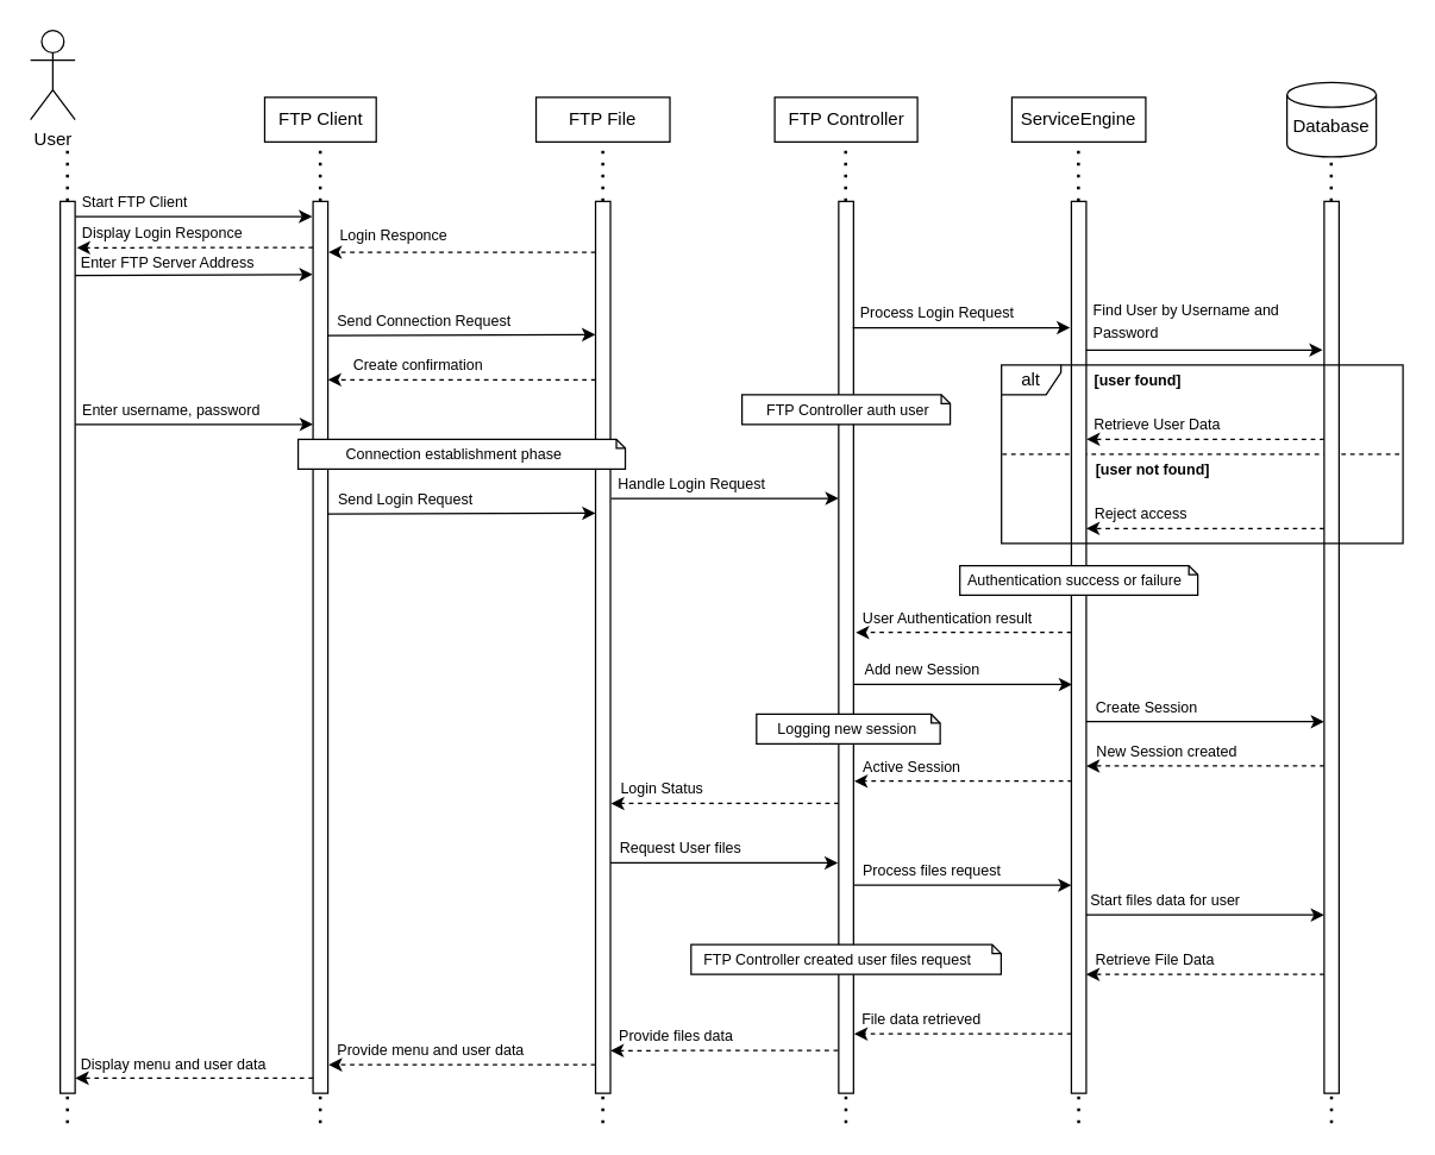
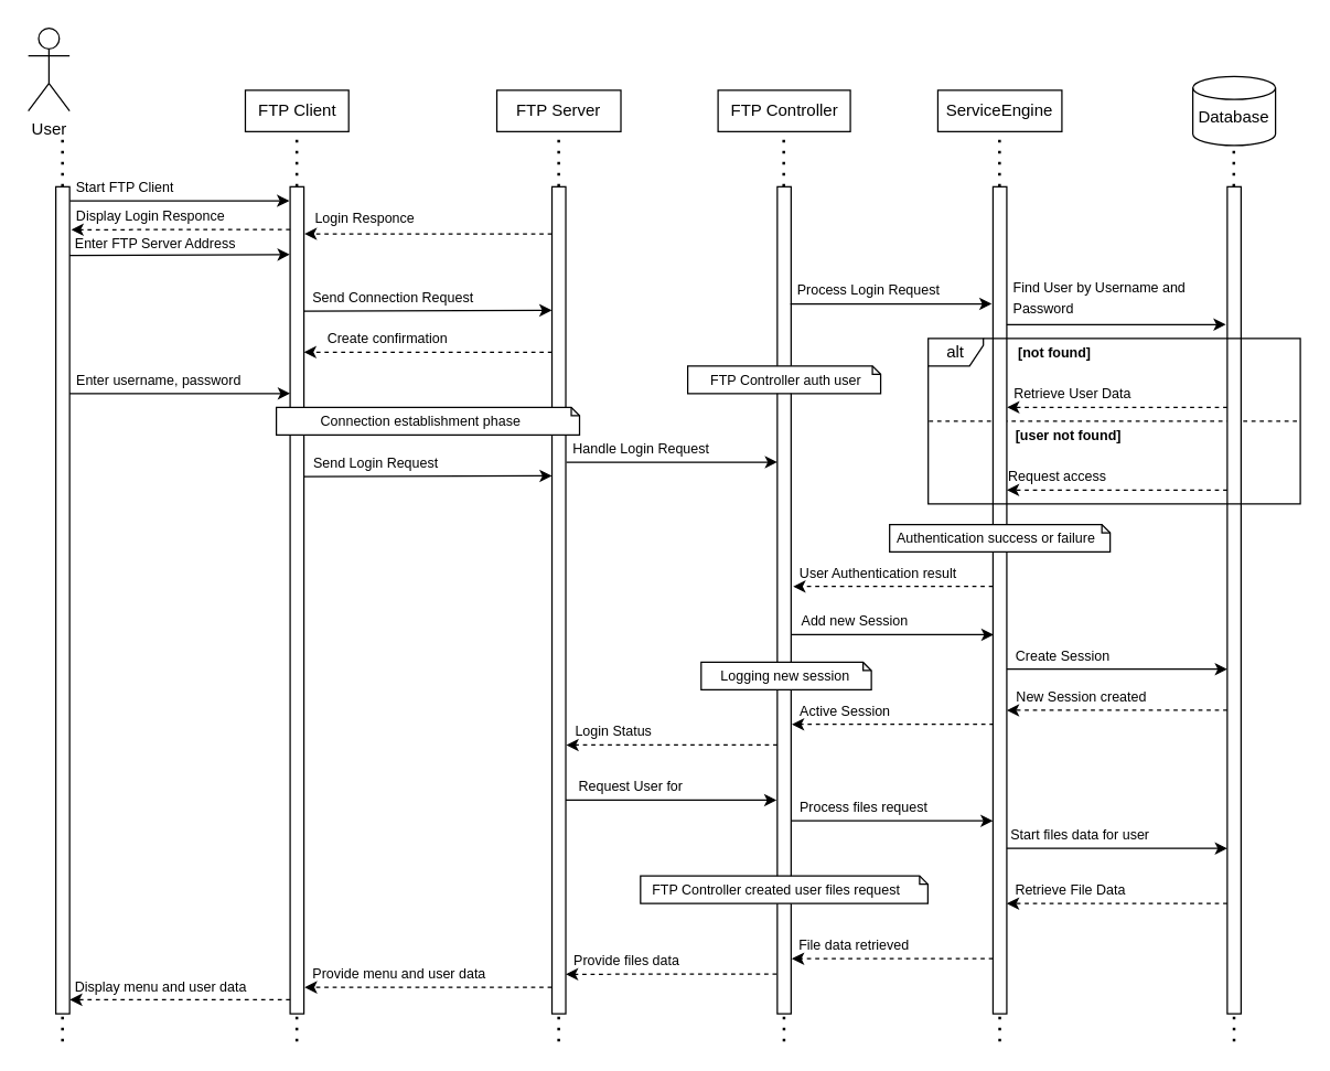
- <mxCell id="18" value="FTP File" style="text;html=1;align=center;verticalAlign=middle;whiteSpace=wrap;rounded=0;strokeColor=default;" parent="1" vertex="1"><mxGeometry x="360" y="65" width="90" height="30" as="geometry" /></mxCell>
+ <mxCell id="18" value="FTP Server" style="text;html=1;align=center;verticalAlign=middle;whiteSpace=wrap;rounded=0;strokeColor=default;" parent="1" vertex="1"><mxGeometry x="360" y="65" width="90" height="30" as="geometry" /></mxCell>
- <mxCell id="43" value="&lt;font style=&quot;font-size: 10px;&quot;&gt;&lt;b&gt;[user found]&lt;/b&gt;&lt;/font&gt;" style="text;html=1;align=center;verticalAlign=middle;whiteSpace=wrap;rounded=0;" parent="1" vertex="1"><mxGeometry x="730" y="240" width="70" height="30" as="geometry" /></mxCell>
+ <mxCell id="43" value="&lt;font style=&quot;font-size: 10px;&quot;&gt;&lt;b&gt;[not found]&lt;/b&gt;&lt;/font&gt;" style="text;html=1;align=center;verticalAlign=middle;whiteSpace=wrap;rounded=0;" parent="1" vertex="1"><mxGeometry x="730" y="240" width="70" height="30" as="geometry" /></mxCell>
- <mxCell id="46" value="&lt;span style=&quot;font-size: 10px;&quot;&gt;Reject access&lt;/span&gt;" style="text;html=1;align=center;verticalAlign=middle;whiteSpace=wrap;rounded=0;" parent="1" vertex="1"><mxGeometry x="712" y="330" width="110" height="30" as="geometry" /></mxCell>
+ <mxCell id="46" value="&lt;span style=&quot;font-size: 10px;&quot;&gt;Request access&lt;/span&gt;" style="text;html=1;align=center;verticalAlign=middle;whiteSpace=wrap;rounded=0;" parent="1" vertex="1"><mxGeometry x="712" y="330" width="110" height="30" as="geometry" /></mxCell>
- <mxCell id="35" value="&lt;font style=&quot;font-size: 10px;&quot;&gt;Request User files&lt;/font&gt;" style="text;html=1;align=center;verticalAlign=middle;whiteSpace=wrap;rounded=0;" parent="1" vertex="1"><mxGeometry x="386" y="555" width="143" height="30" as="geometry" /></mxCell>
+ <mxCell id="35" value="&lt;font style=&quot;font-size: 10px;&quot;&gt;Request User for&lt;/font&gt;" style="text;html=1;align=center;verticalAlign=middle;whiteSpace=wrap;rounded=0;" parent="1" vertex="1"><mxGeometry x="386" y="555" width="143" height="30" as="geometry" /></mxCell>
